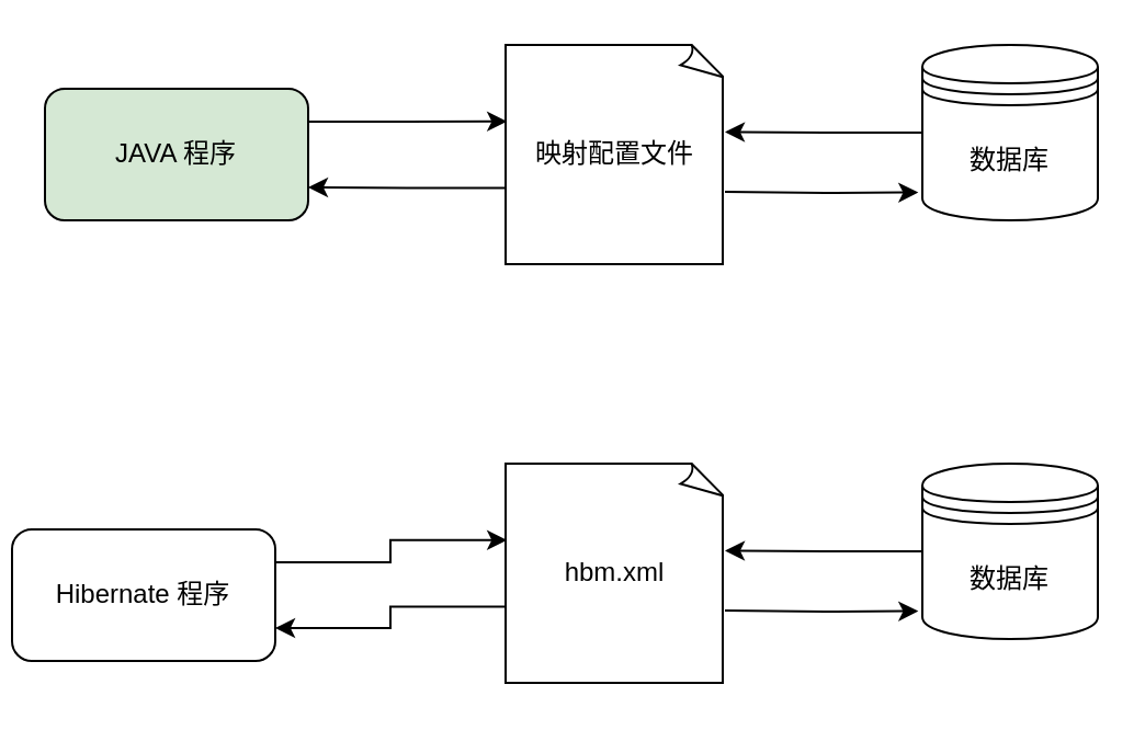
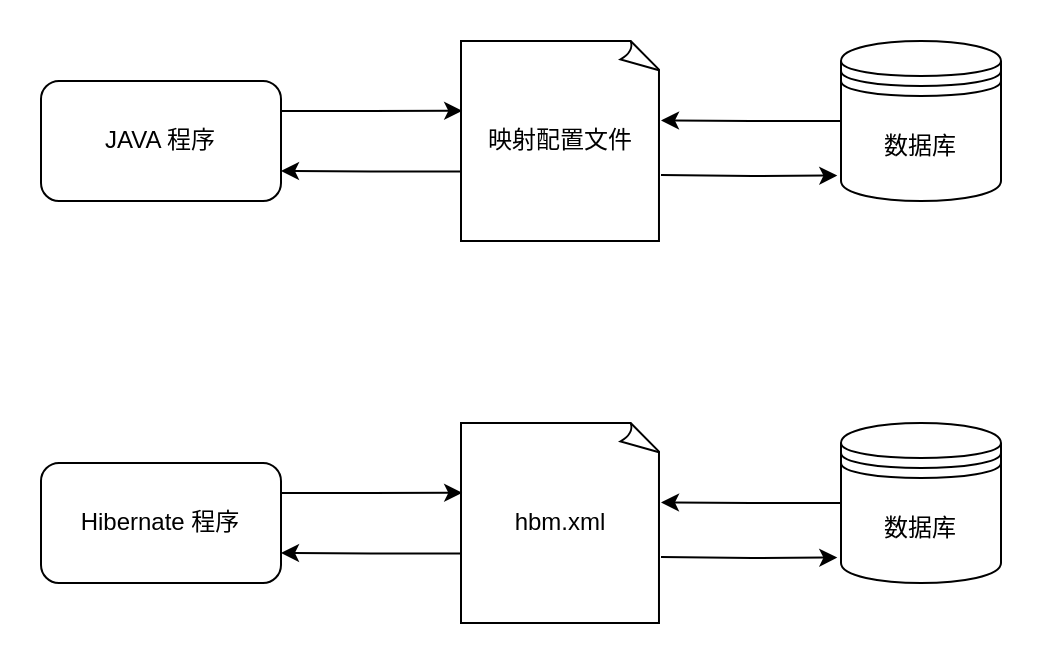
- <mxCell id="6" value="JAVA 程序" style="rounded=1;whiteSpace=wrap;html=1;fillColor=#d5e8d4;" vertex="1" parent="1"><mxGeometry x="20" y="40" width="120" height="60" as="geometry" /></mxCell>
+ <mxCell id="6" value="JAVA 程序" style="rounded=1;whiteSpace=wrap;html=1;" vertex="1" parent="1"><mxGeometry x="20" y="40" width="120" height="60" as="geometry" /></mxCell>
- <mxCell id="13" value="Hibernate 程序" style="rounded=1;whiteSpace=wrap;html=1;" vertex="1" parent="1"><mxGeometry x="5" y="241" width="120" height="60" as="geometry" /></mxCell>
+ <mxCell id="13" value="Hibernate 程序" style="rounded=1;whiteSpace=wrap;html=1;" vertex="1" parent="1"><mxGeometry x="20" y="231" width="120" height="60" as="geometry" /></mxCell>
